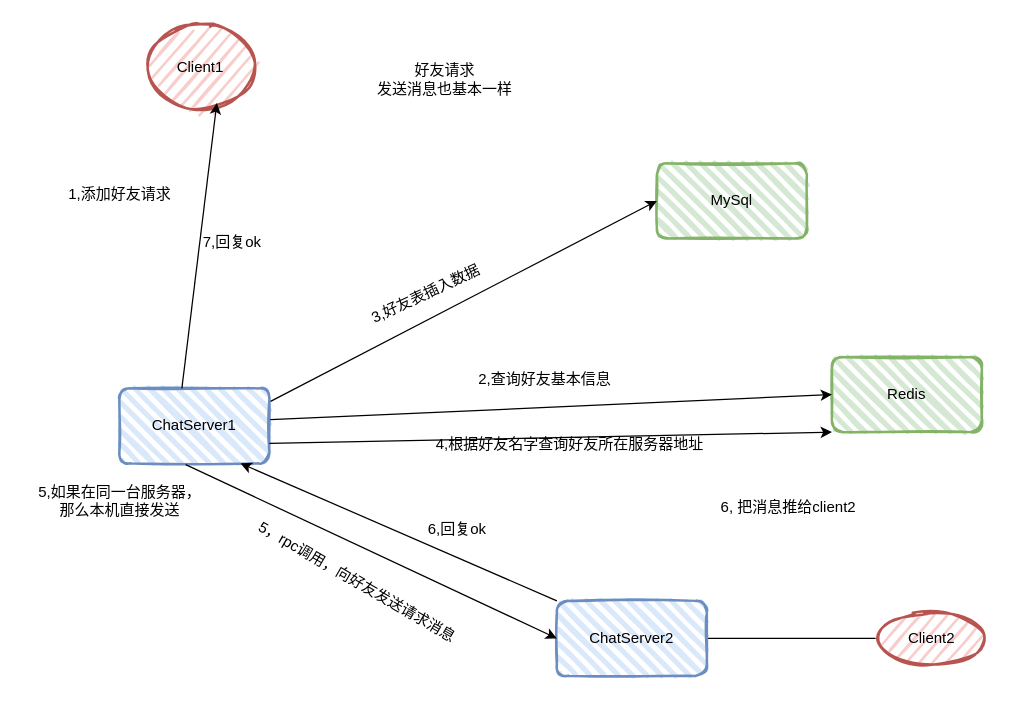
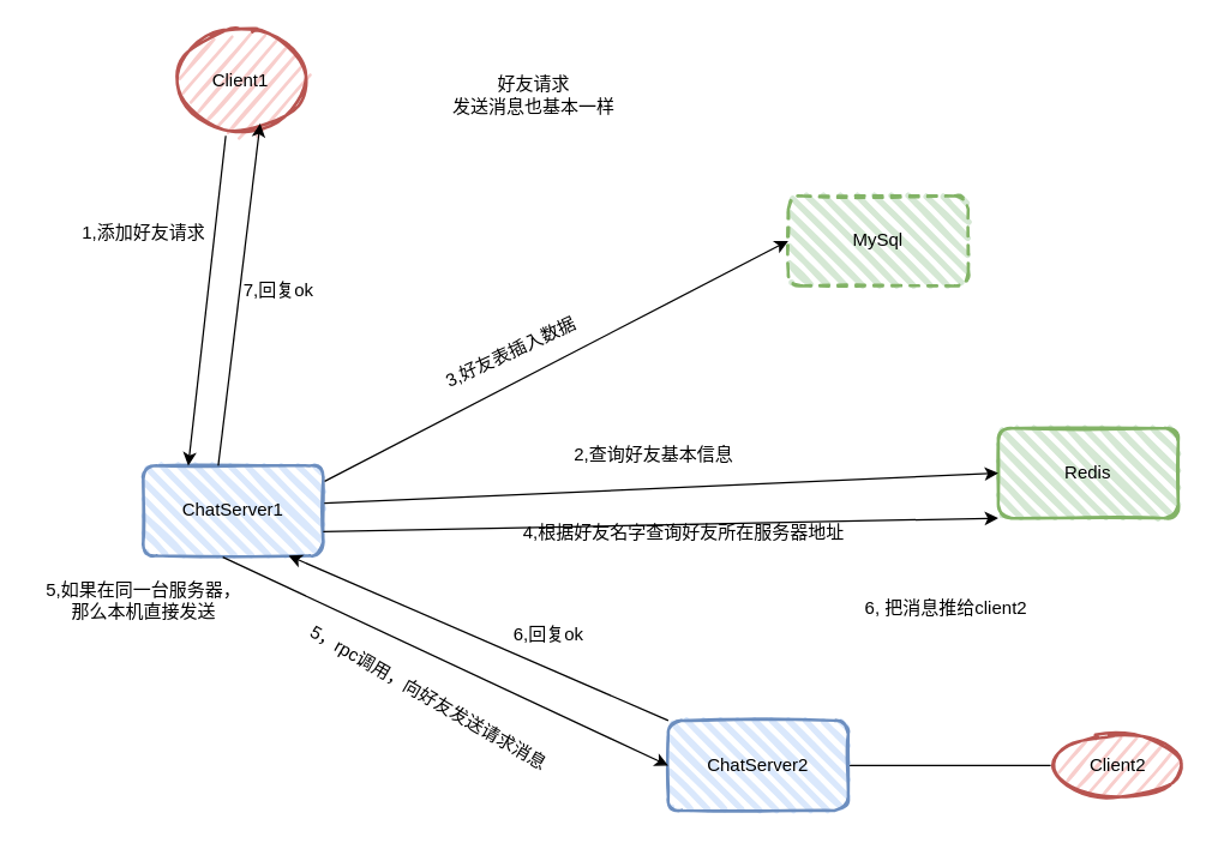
- <mxCell id="3" value="MySql" style="rounded=1;whiteSpace=wrap;html=1;strokeWidth=2;fillWeight=4;hachureGap=8;hachureAngle=45;fillColor=#d5e8d4;sketch=1;strokeColor=#82b366;" parent="1" vertex="1"><mxGeometry x="525" y="130" width="120" height="60" as="geometry" /></mxCell>
+ <mxCell id="3" value="MySql" style="rounded=1;whiteSpace=wrap;html=1;strokeWidth=2;fillWeight=4;hachureGap=8;hachureAngle=45;fillColor=#d5e8d4;sketch=1;strokeColor=#82b366;dashed=1;" parent="1" vertex="1"><mxGeometry x="525" y="130" width="120" height="60" as="geometry" /></mxCell>
+ <mxCell id="8" value="" style="endArrow=classic;html=1;rounded=0;exitX=0.389;exitY=1.075;exitDx=0;exitDy=0;exitPerimeter=0;entryX=0.25;entryY=0;entryDx=0;entryDy=0;" parent="1" source="2" target="5" edge="1"><mxGeometry width="50" height="50" relative="1" as="geometry"><mxPoint x="95" y="200" as="sourcePoint" /><mxPoint x="145" y="150" as="targetPoint" /></mxGeometry></mxCell>
